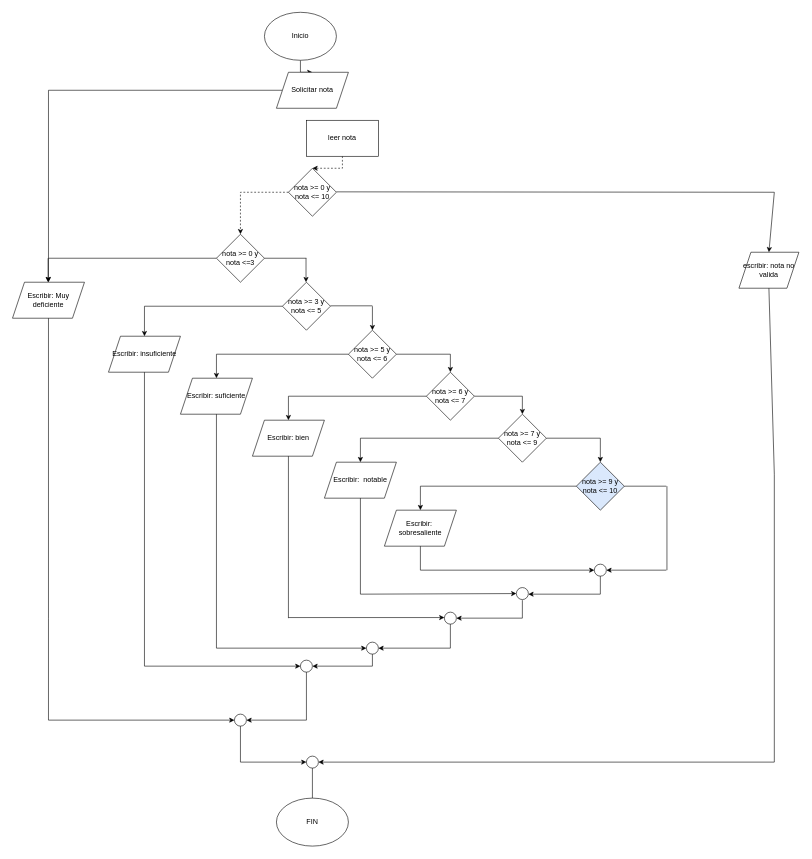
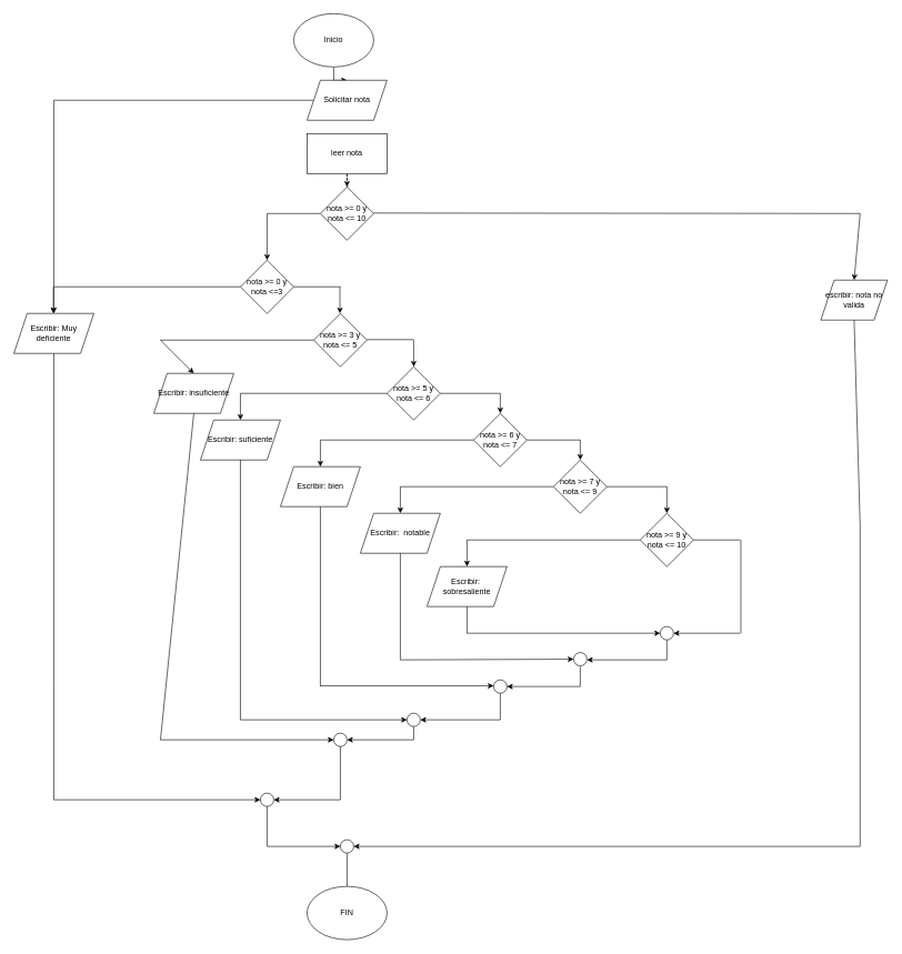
- <mxCell id="7" value="leer nota" style="whiteSpace=wrap;html=1;" vertex="1" parent="1"><mxGeometry x="510" y="200" width="120" height="60" as="geometry" /></mxCell>
+ <mxCell id="7" value="leer nota" style="whiteSpace=wrap;html=1;" vertex="1" parent="1"><mxGeometry x="460" y="200" width="120" height="60" as="geometry" /></mxCell>
- <mxCell id="8" value="" style="edgeStyle=orthogonalEdgeStyle;rounded=0;orthogonalLoop=1;jettySize=auto;html=1;dashed=1;" edge="1" parent="1" source="9" target="10"><mxGeometry relative="1" as="geometry" /></mxCell>
+ <mxCell id="8" value="" style="edgeStyle=orthogonalEdgeStyle;rounded=0;orthogonalLoop=1;jettySize=auto;html=1;" edge="1" parent="1" source="9" target="10"><mxGeometry relative="1" as="geometry" /></mxCell>
- <mxCell id="23" value="Escribir: insuficiente" style="shape=parallelogram;perimeter=parallelogramPerimeter;whiteSpace=wrap;html=1;fixedSize=1;" vertex="1" parent="1"><mxGeometry x="180" y="560" width="120" height="60" as="geometry" /></mxCell>
+ <mxCell id="23" value="Escribir: insuficiente" style="shape=parallelogram;perimeter=parallelogramPerimeter;whiteSpace=wrap;html=1;fixedSize=1;" vertex="1" parent="1"><mxGeometry x="230" y="560" width="120" height="60" as="geometry" /></mxCell>
- <mxCell id="46" value="nota &amp;gt;= 9 y nota &amp;lt;= 10" style="rhombus;whiteSpace=wrap;html=1;fillColor=#dae8fc;" vertex="1" parent="1"><mxGeometry x="960" y="770" width="80" height="80" as="geometry" /></mxCell>
+ <mxCell id="46" value="nota &amp;gt;= 9 y nota &amp;lt;= 10" style="rhombus;whiteSpace=wrap;html=1;" vertex="1" parent="1"><mxGeometry x="960" y="770" width="80" height="80" as="geometry" /></mxCell>
